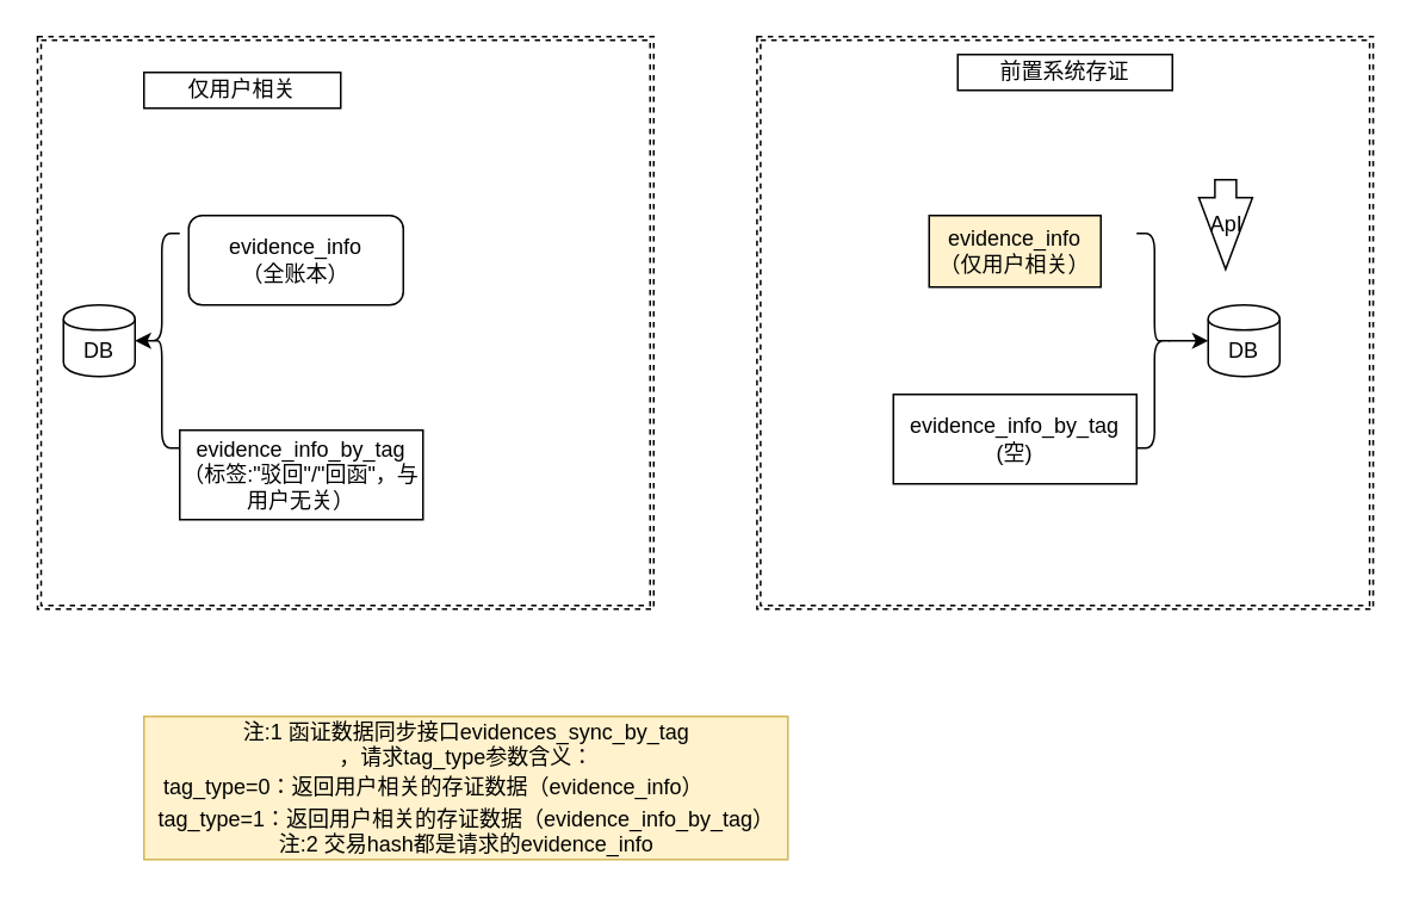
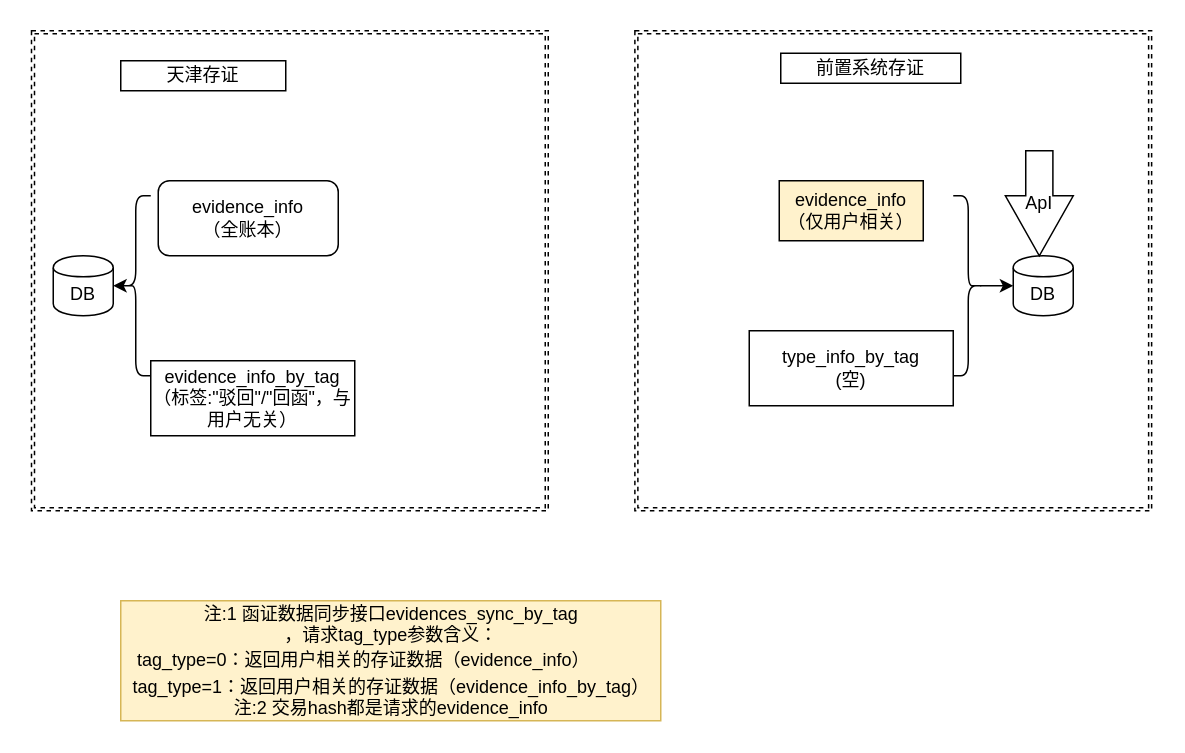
- <mxCell id="10" value="前置系统存证" style="whiteSpace=wrap;html=1;" vertex="1" parent="1"><mxGeometry x="535" y="30" width="120" height="20" as="geometry" /></mxCell>
+ <mxCell id="10" value="前置系统存证" style="whiteSpace=wrap;html=1;" vertex="1" parent="1"><mxGeometry x="520" y="35" width="120" height="20" as="geometry" /></mxCell>
- <mxCell id="4" value="仅用户相关" style="whiteSpace=wrap;html=1;" vertex="1" parent="1"><mxGeometry x="80" y="40" width="110" height="20" as="geometry" /></mxCell>
+ <mxCell id="4" value="天津存证" style="whiteSpace=wrap;html=1;" vertex="1" parent="1"><mxGeometry x="80" y="40" width="110" height="20" as="geometry" /></mxCell>
- <mxCell id="15" value="ApI" style="html=1;shadow=0;dashed=0;align=center;verticalAlign=middle;shape=mxgraph.arrows2.arrow;dy=0.6;dx=40;direction=south;notch=0;" vertex="1" parent="1"><mxGeometry x="669.75" y="100" width="30" height="50" as="geometry" /></mxCell>
+ <mxCell id="15" value="ApI" style="html=1;shadow=0;dashed=0;align=center;verticalAlign=middle;shape=mxgraph.arrows2.arrow;dy=0.6;dx=40;direction=south;notch=0;" vertex="1" parent="1"><mxGeometry x="669.75" y="100" width="45.25" height="70" as="geometry" /></mxCell>
- <mxCell id="16" value="evidence_info_by_tag&lt;br&gt;(空)" style="whiteSpace=wrap;html=1;" vertex="1" parent="1"><mxGeometry x="499" y="220" width="136" height="50" as="geometry" /></mxCell>
+ <mxCell id="16" value="type_info_by_tag&lt;br&gt;(空)" style="whiteSpace=wrap;html=1;" vertex="1" parent="1"><mxGeometry x="499" y="220" width="136" height="50" as="geometry" /></mxCell>
